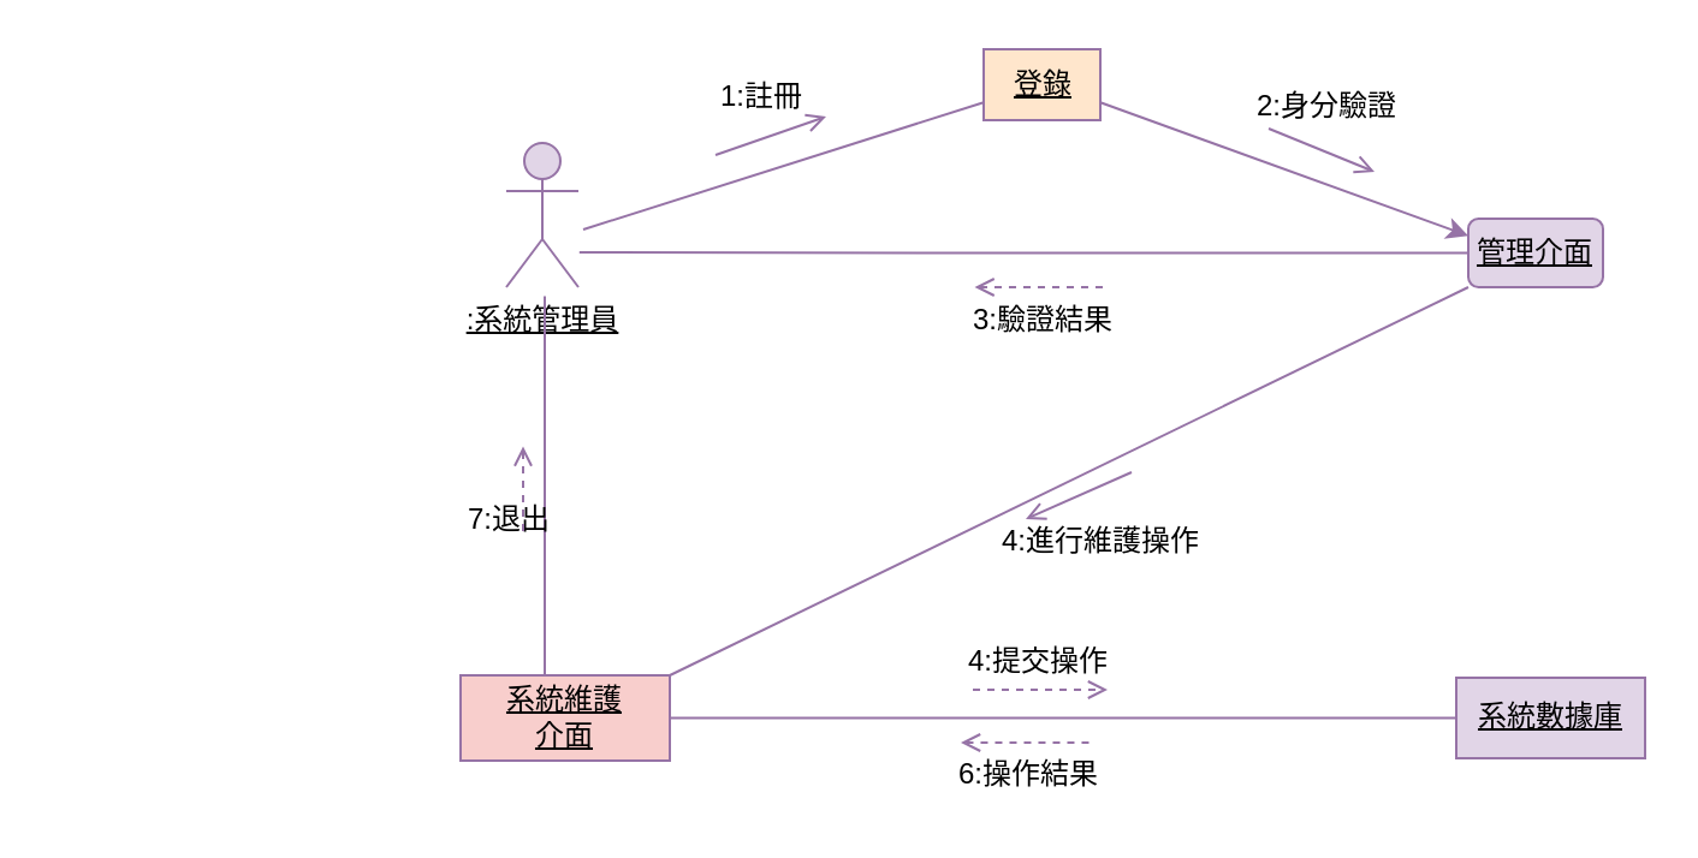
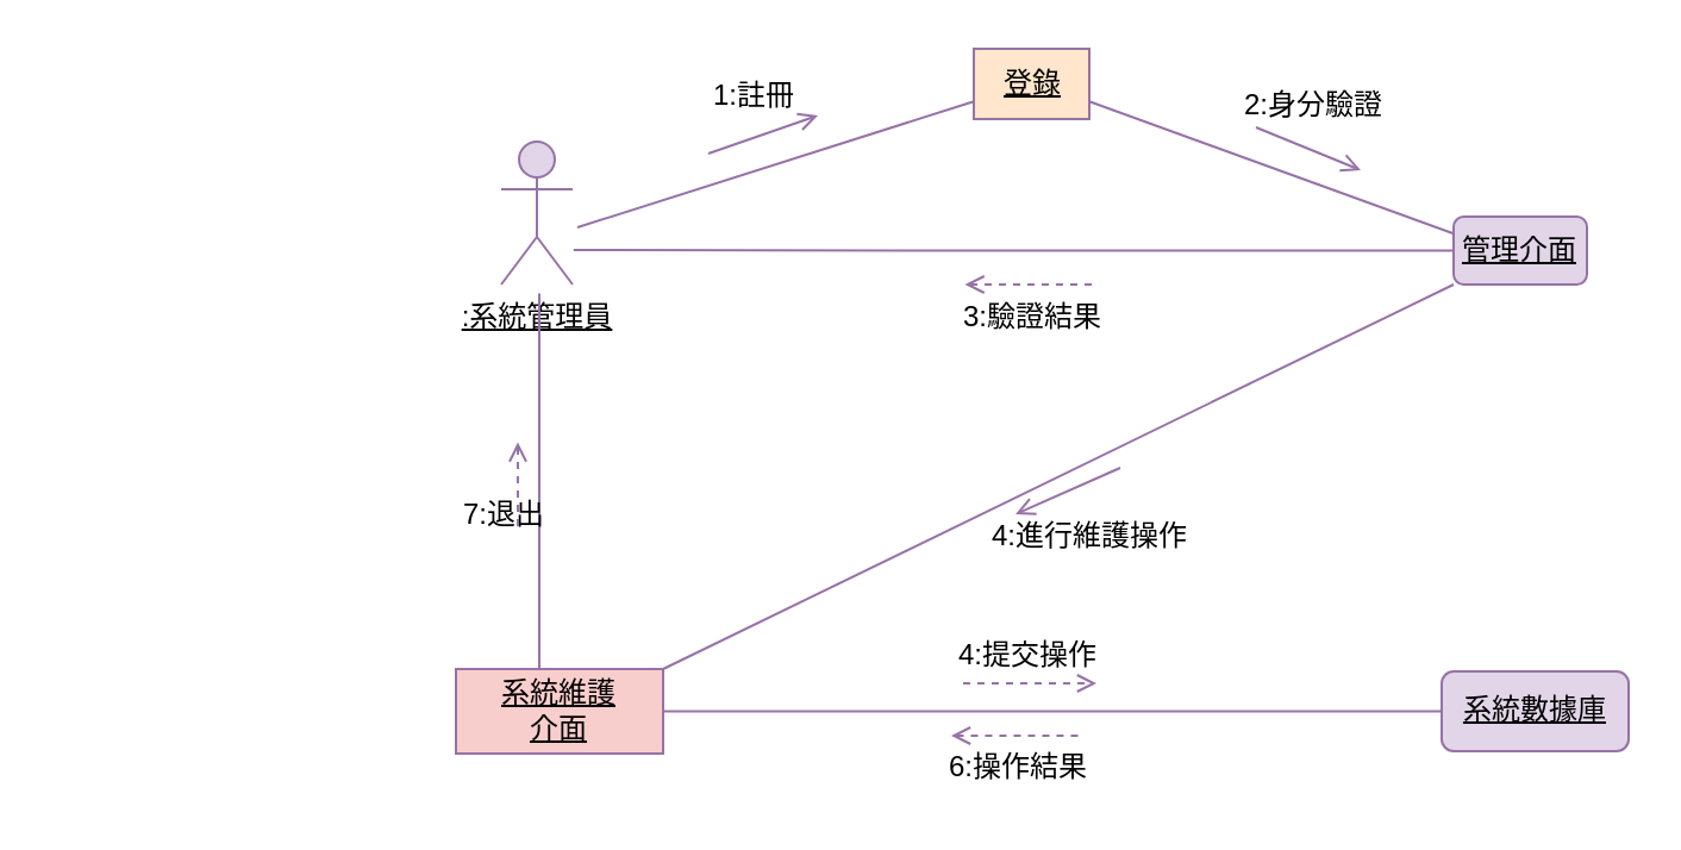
- <mxCell id="26" value="" style="endArrow=classic;html=1;rounded=0;entryX=0;entryY=0.25;entryDx=0;entryDy=0;exitX=1;exitY=0.75;exitDx=0;exitDy=0;fillColor=#d5e8d4;strokeColor=#9673A6;" edge="1" parent="1" source="24" target="6"><mxGeometry width="50" height="50" relative="1" as="geometry"><mxPoint x="312" y="56" as="sourcePoint" /><mxPoint x="362" y="6" as="targetPoint" /></mxGeometry></mxCell>
+ <mxCell id="26" value="" style="endArrow=none;html=1;rounded=0;entryX=0;entryY=0.25;entryDx=0;entryDy=0;exitX=1;exitY=0.75;exitDx=0;exitDy=0;fillColor=#d5e8d4;strokeColor=#9673A6;" edge="1" parent="1" source="24" target="6"><mxGeometry width="50" height="50" relative="1" as="geometry"><mxPoint x="312" y="56" as="sourcePoint" /><mxPoint x="362" y="6" as="targetPoint" /></mxGeometry></mxCell>
- <mxCell id="9" value="&lt;u&gt;系統數據庫&lt;/u&gt;" style="rounded=0;whiteSpace=wrap;html=1;strokeColor=#9673A6;fillColor=#E1D5E7;" vertex="1" parent="1"><mxGeometry x="440" y="281.5" width="78.5" height="33.5" as="geometry" /></mxCell>
+ <mxCell id="9" value="&lt;u&gt;系統數據庫&lt;/u&gt;" style="whiteSpace=wrap;html=1;strokeColor=#9673A6;fillColor=#E1D5E7;rounded=1;" vertex="1" parent="1"><mxGeometry x="440" y="281.5" width="78.5" height="33.5" as="geometry" /></mxCell>
